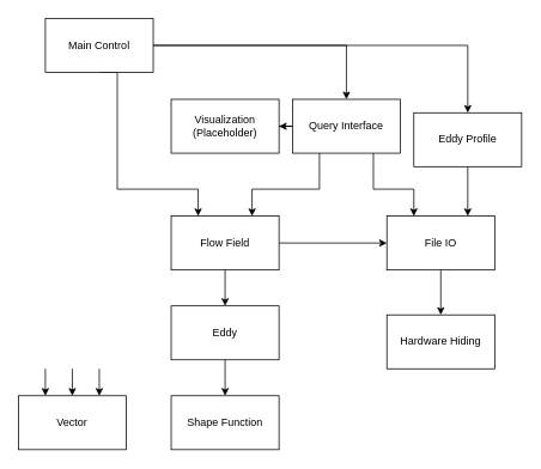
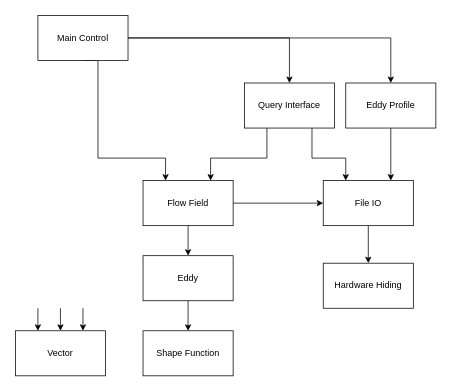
- <mxCell id="22" value="&lt;div&gt;Visualization&lt;/div&gt;&lt;div&gt;(Placeholder)&lt;br&gt;&lt;/div&gt;" style="rounded=0;whiteSpace=wrap;html=1;" vertex="1" parent="1"><mxGeometry x="190" y="110" width="120" height="60" as="geometry" /></mxCell>
- <mxCell id="4" value="" style="edgeStyle=orthogonalEdgeStyle;rounded=0;orthogonalLoop=1;jettySize=auto;html=1;" edge="1" parent="1" source="5" target="22"><mxGeometry relative="1" as="geometry" /></mxCell>
- <mxCell id="14" value="Eddy Profile" style="rounded=0;whiteSpace=wrap;html=1;" vertex="1" parent="1"><mxGeometry x="460" y="125" width="120" height="60" as="geometry" /></mxCell>
+ <mxCell id="14" value="Eddy Profile" style="rounded=0;whiteSpace=wrap;html=1;" vertex="1" parent="1"><mxGeometry x="460" y="110" width="120" height="60" as="geometry" /></mxCell>
